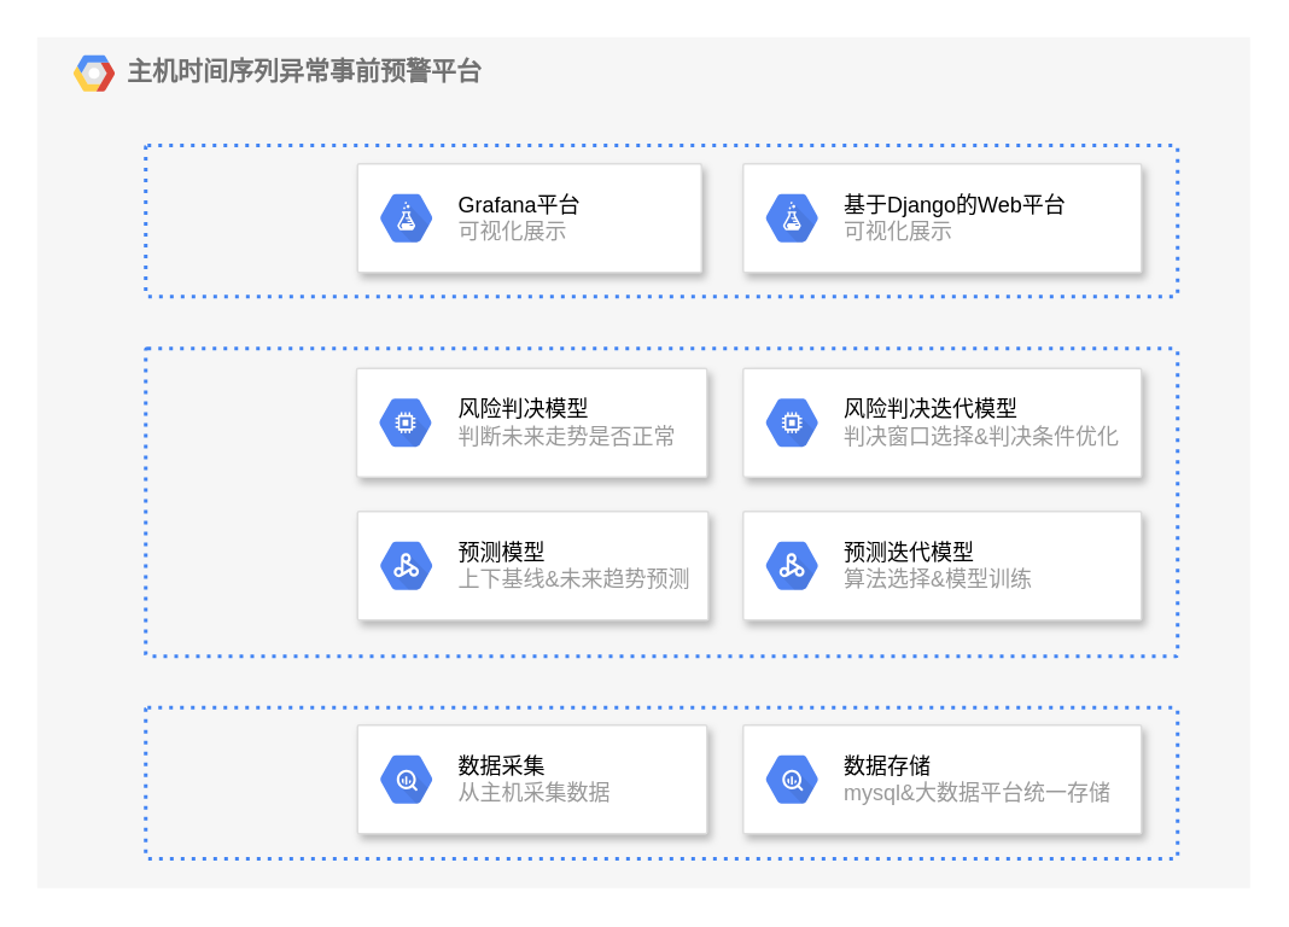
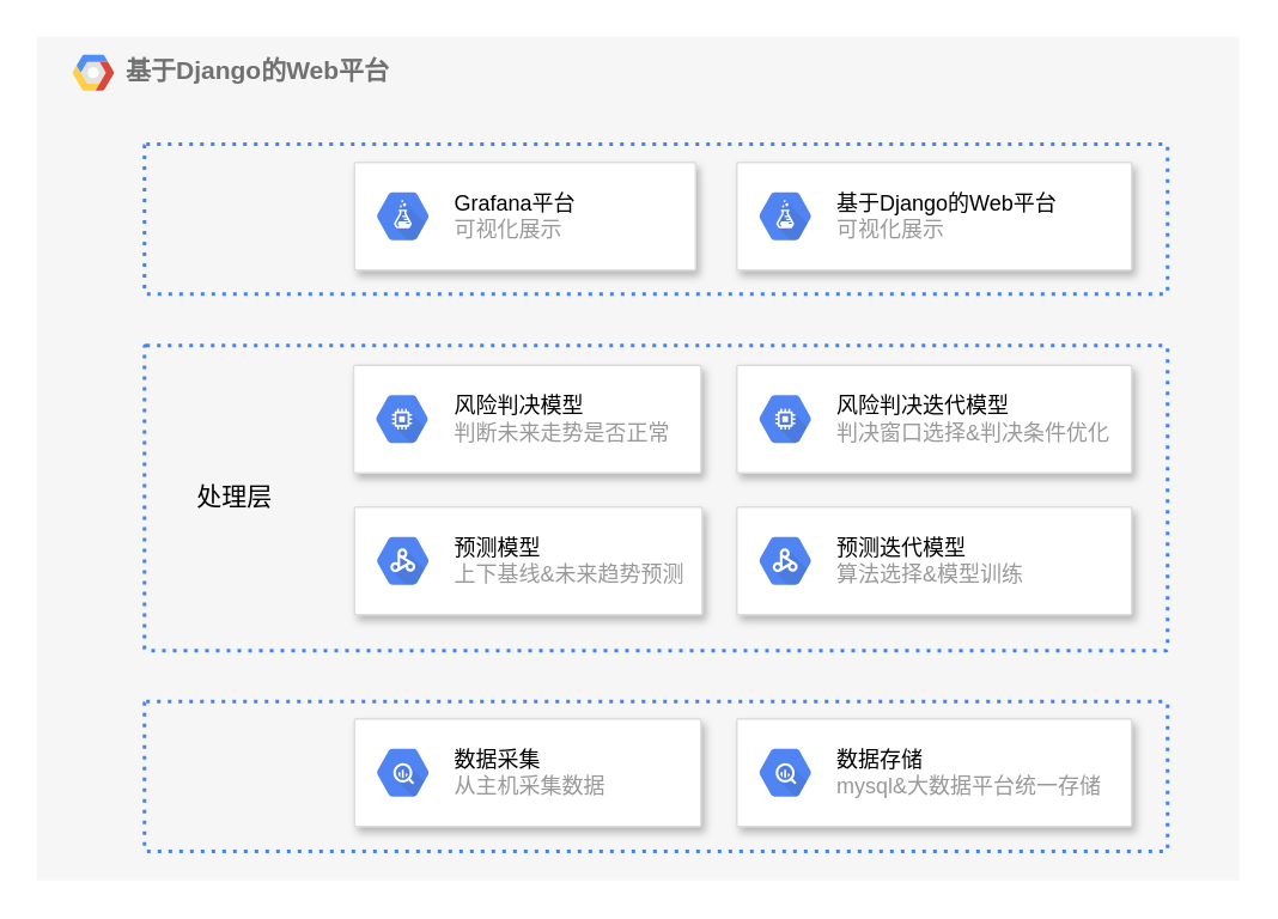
- <mxCell id="2" value="&lt;b&gt;主机时间序列异常事前预警平台&lt;/b&gt;" style="fillColor=#F6F6F6;strokeColor=none;shadow=0;gradientColor=none;fontSize=14;align=left;spacing=10;fontColor=#717171;9E9E9E;verticalAlign=top;spacingTop=-4;fontStyle=0;spacingLeft=40;html=1;" parent="1" vertex="1"><mxGeometry x="20" y="20" width="670" height="470" as="geometry" /></mxCell>
+ <mxCell id="2" value="&lt;b&gt;基于Django的Web平台&lt;/b&gt;" style="fillColor=#F6F6F6;strokeColor=none;shadow=0;gradientColor=none;fontSize=14;align=left;spacing=10;fontColor=#717171;9E9E9E;verticalAlign=top;spacingTop=-4;fontStyle=0;spacingLeft=40;html=1;" parent="1" vertex="1"><mxGeometry x="20" y="20" width="670" height="470" as="geometry" /></mxCell>
+ <mxCell id="6" value="&lt;font style=&quot;font-size: 14px&quot;&gt;处理层&lt;/font&gt;" style="text;html=1;resizable=0;autosize=1;align=center;verticalAlign=middle;points=[];fillColor=none;strokeColor=none;rounded=0;" parent="2" vertex="1"><mxGeometry x="80" y="246.381" width="60" height="20" as="geometry" /></mxCell>
